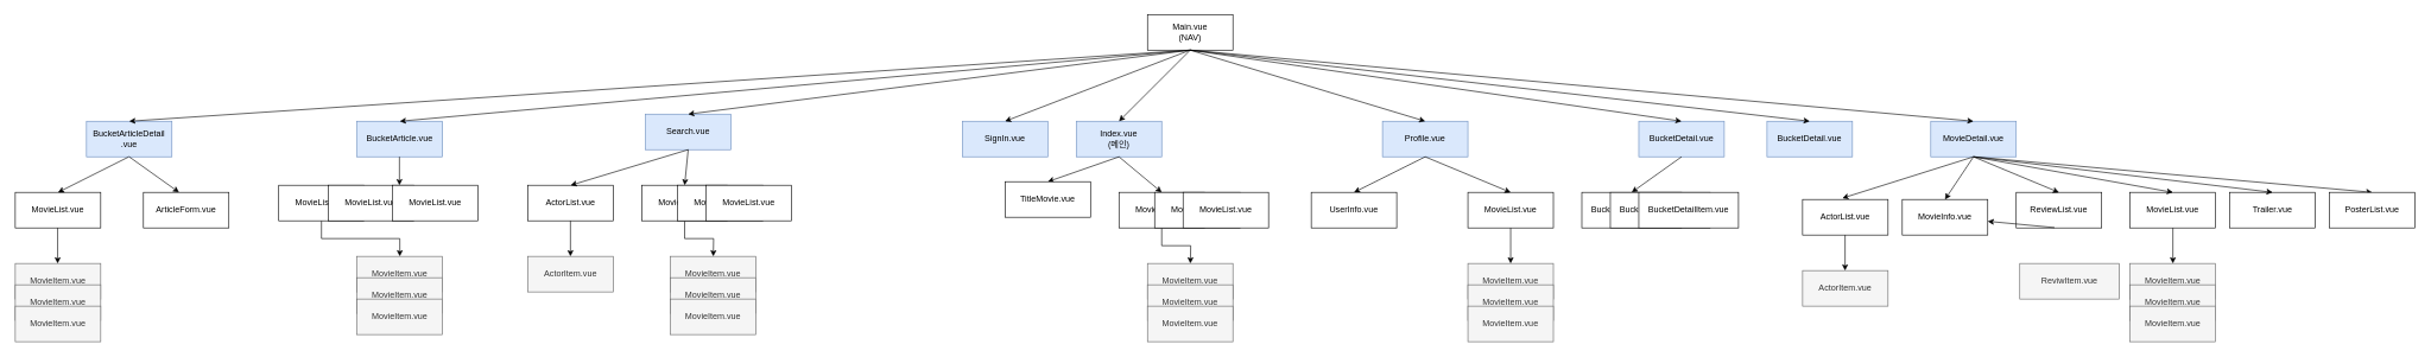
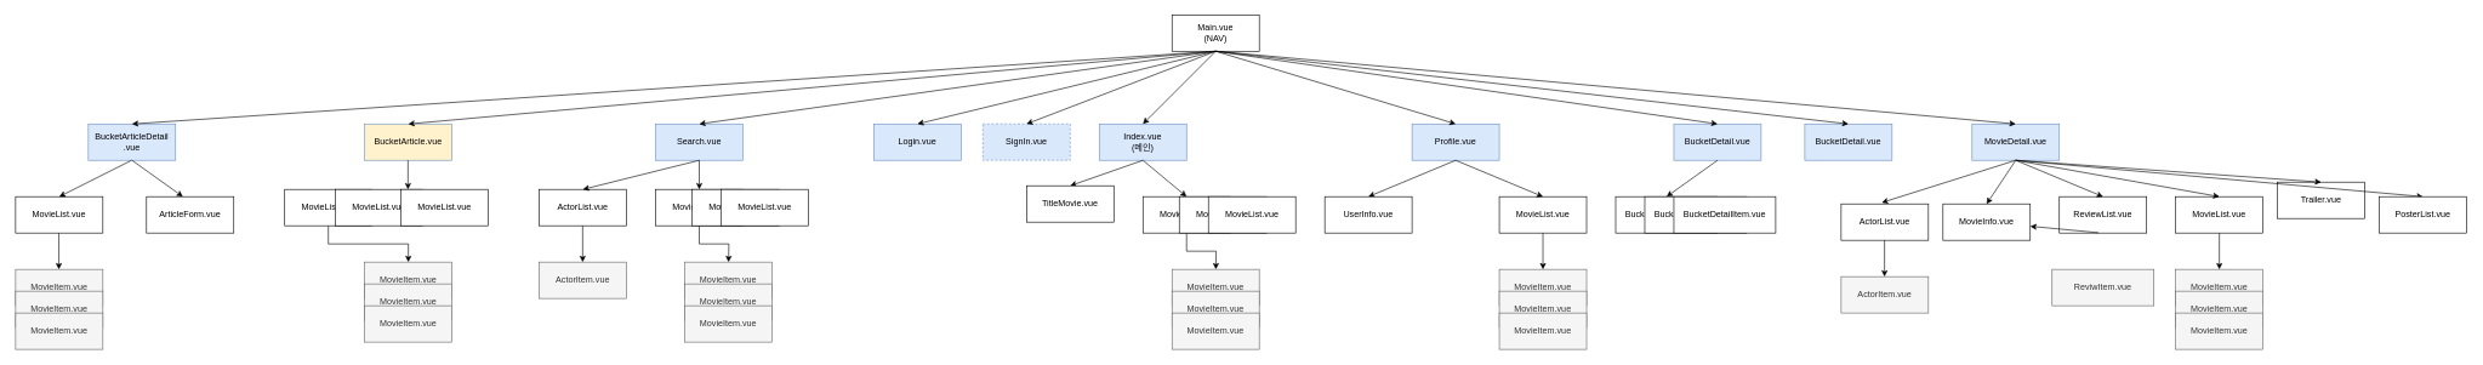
+ <mxCell id="10" value="" style="endArrow=classic;html=1;rounded=0;entryX=0.5;entryY=0;entryDx=0;entryDy=0;exitX=0.5;exitY=1;exitDx=0;exitDy=0;" edge="1" parent="1" source="2" target="3"><mxGeometry width="50" height="50" relative="1" as="geometry"><mxPoint x="1470" y="70" as="sourcePoint" /><mxPoint x="1230" y="160" as="targetPoint" /></mxGeometry></mxCell>
- <mxCell id="59" value="Search.vue" style="rounded=0;whiteSpace=wrap;html=1;fillColor=#dae8fc;strokeColor=#6c8ebf;" vertex="1" parent="1"><mxGeometry x="905" y="160" width="120" height="50" as="geometry" /></mxCell>
+ <mxCell id="59" value="Search.vue" style="rounded=0;whiteSpace=wrap;html=1;fillColor=#dae8fc;strokeColor=#6c8ebf;" vertex="1" parent="1"><mxGeometry x="900" y="170" width="120" height="50" as="geometry" /></mxCell>
- <mxCell id="73" value="BucketArticle.vue" style="rounded=0;whiteSpace=wrap;html=1;fillColor=#dae8fc;strokeColor=#6c8ebf;" vertex="1" parent="1"><mxGeometry x="500" y="170" width="120" height="50" as="geometry" /></mxCell>
+ <mxCell id="73" value="BucketArticle.vue" style="rounded=0;whiteSpace=wrap;html=1;fillColor=#fff2cc;strokeColor=#6c8ebf;" vertex="1" parent="1"><mxGeometry x="500" y="170" width="120" height="50" as="geometry" /></mxCell>
+ <mxCell id="3" value="Login.vue" style="rounded=0;whiteSpace=wrap;html=1;fillColor=#dae8fc;strokeColor=#6c8ebf;" vertex="1" parent="1"><mxGeometry x="1200" y="170" width="120" height="50" as="geometry" /></mxCell>
- <mxCell id="4" value="SignIn.vue" style="rounded=0;whiteSpace=wrap;html=1;fillColor=#dae8fc;strokeColor=#6c8ebf;" vertex="1" parent="1"><mxGeometry x="1350" y="170" width="120" height="50" as="geometry" /></mxCell>
+ <mxCell id="4" value="SignIn.vue" style="rounded=0;whiteSpace=wrap;html=1;fillColor=#dae8fc;strokeColor=#6c8ebf;dashed=1;" vertex="1" parent="1"><mxGeometry x="1350" y="170" width="120" height="50" as="geometry" /></mxCell>
- <mxCell id="20" value="UserInfo.vue" style="rounded=0;whiteSpace=wrap;html=1;" vertex="1" parent="1"><mxGeometry x="1840" y="270" width="120" height="50" as="geometry" /></mxCell>
+ <mxCell id="20" value="UserInfo.vue" style="rounded=0;whiteSpace=wrap;html=1;" vertex="1" parent="1"><mxGeometry x="1820" y="270" width="120" height="50" as="geometry" /></mxCell>
- <mxCell id="55" value="Trailer.vue" style="rounded=0;whiteSpace=wrap;html=1;" vertex="1" parent="1"><mxGeometry x="3130" y="270" width="120" height="50" as="geometry" /></mxCell>
+ <mxCell id="55" value="Trailer.vue" style="rounded=0;whiteSpace=wrap;html=1;" vertex="1" parent="1"><mxGeometry x="3130" y="250" width="120" height="50" as="geometry" /></mxCell>
- <mxCell id="43" value="ReviwItem.vue" style="rounded=0;whiteSpace=wrap;html=1;fillColor=#f5f5f5;fontColor=#333333;strokeColor=#666666;" vertex="1" parent="1"><mxGeometry x="2835" y="370" width="140" height="50" as="geometry" /></mxCell>
+ <mxCell id="43" value="ReviwItem.vue" style="rounded=0;whiteSpace=wrap;html=1;fillColor=#f5f5f5;fontColor=#333333;strokeColor=#666666;" vertex="1" parent="1"><mxGeometry x="2820" y="370" width="140" height="50" as="geometry" /></mxCell>
